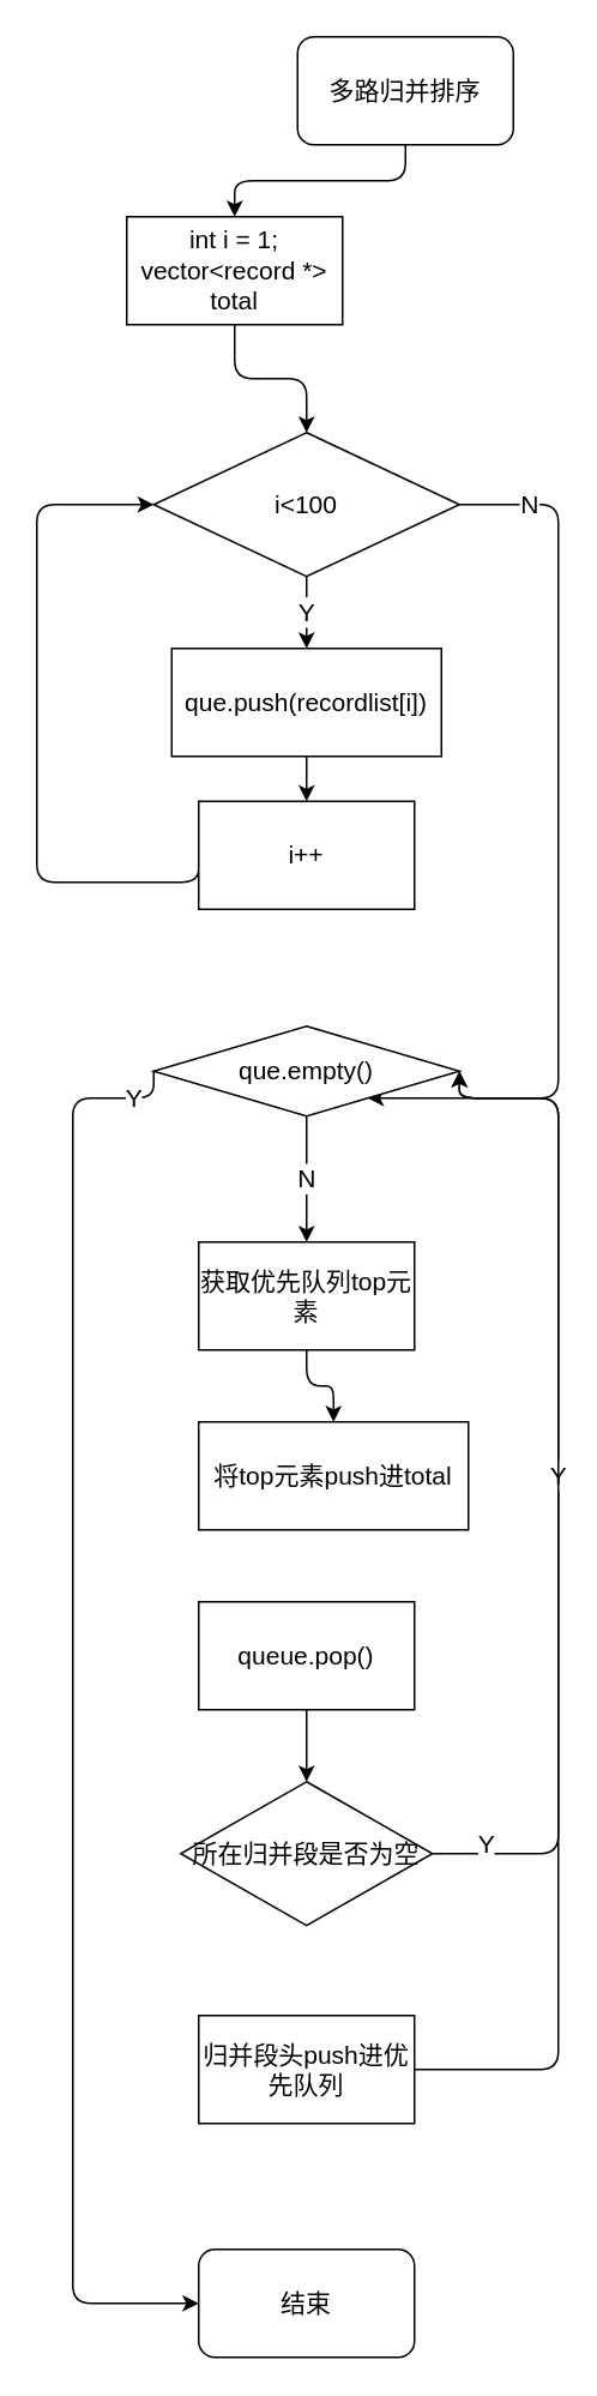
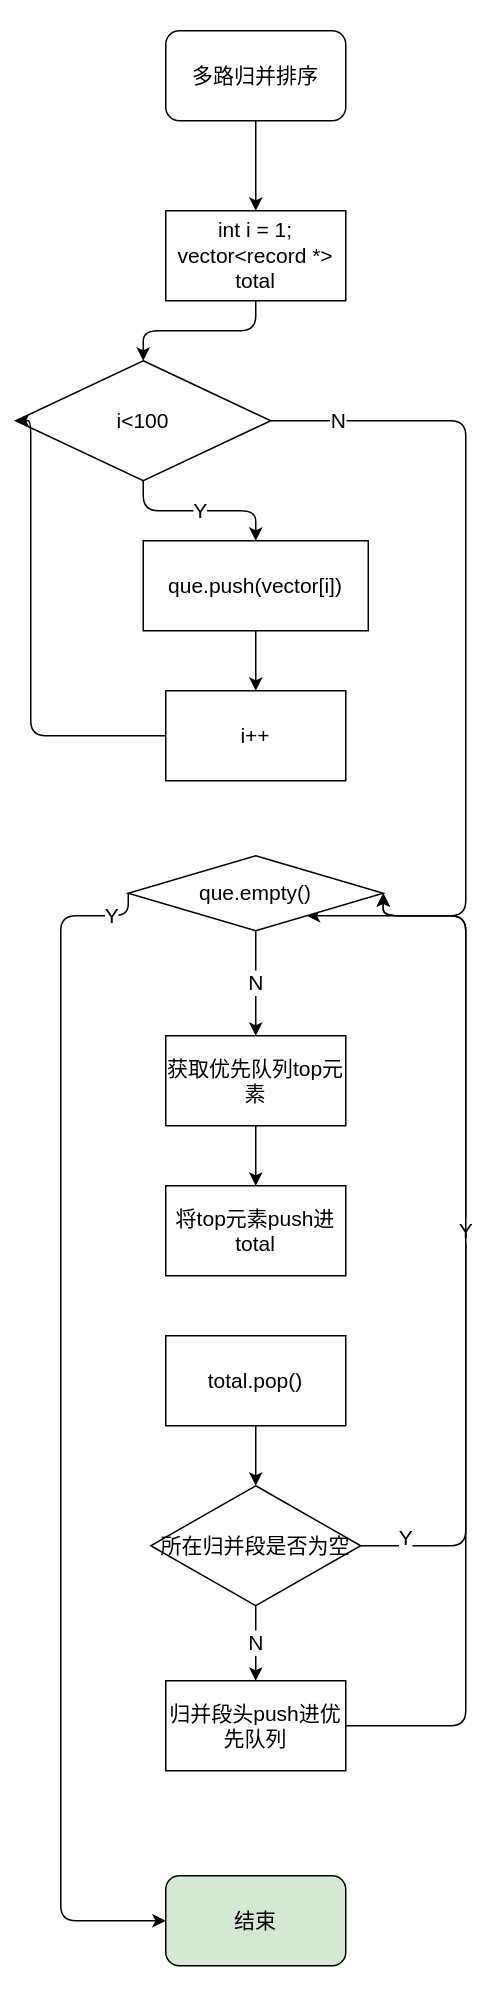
- <mxCell id="3" value="多路归并排序" style="rounded=1;whiteSpace=wrap;html=1;fontSize=14;" vertex="1" parent="1"><mxGeometry x="165" y="20" width="120" height="60" as="geometry" /></mxCell>
+ <mxCell id="3" value="多路归并排序" style="rounded=1;whiteSpace=wrap;html=1;fontSize=14;" vertex="1" parent="1"><mxGeometry x="110" y="20" width="120" height="60" as="geometry" /></mxCell>
- <mxCell id="5" value="int i = 1;&lt;br&gt;vector&amp;lt;record *&amp;gt;&lt;br&gt;total" style="rounded=0;whiteSpace=wrap;html=1;fontSize=14;" vertex="1" parent="1"><mxGeometry x="70" y="120" width="120" height="60" as="geometry" /></mxCell>
+ <mxCell id="5" value="int i = 1;&lt;br&gt;vector&amp;lt;record *&amp;gt;&lt;br&gt;total" style="rounded=0;whiteSpace=wrap;html=1;fontSize=14;" vertex="1" parent="1"><mxGeometry x="110" y="140" width="120" height="60" as="geometry" /></mxCell>
- <mxCell id="8" value="i&amp;lt;100" style="rhombus;whiteSpace=wrap;html=1;fontSize=14;" vertex="1" parent="1"><mxGeometry x="85" y="240" width="170" height="80" as="geometry" /></mxCell>
+ <mxCell id="8" value="i&amp;lt;100" style="rhombus;whiteSpace=wrap;html=1;fontSize=14;" vertex="1" parent="1"><mxGeometry x="10" y="240" width="170" height="80" as="geometry" /></mxCell>
- <mxCell id="10" value="que.push(recordlist[i])" style="rounded=0;whiteSpace=wrap;html=1;fontSize=14;" vertex="1" parent="1"><mxGeometry x="95" y="360" width="150" height="60" as="geometry" /></mxCell>
+ <mxCell id="10" value="que.push(vector[i])" style="rounded=0;whiteSpace=wrap;html=1;fontSize=14;" vertex="1" parent="1"><mxGeometry x="95" y="360" width="150" height="60" as="geometry" /></mxCell>
- <mxCell id="12" value="i++" style="rounded=0;whiteSpace=wrap;html=1;fontSize=14;" vertex="1" parent="1"><mxGeometry x="110" y="445" width="120" height="60" as="geometry" /></mxCell>
+ <mxCell id="12" value="i++" style="rounded=0;whiteSpace=wrap;html=1;fontSize=14;" vertex="1" parent="1"><mxGeometry x="110" y="460" width="120" height="60" as="geometry" /></mxCell>
- <mxCell id="20" value="将top元素push进total" style="rounded=0;whiteSpace=wrap;html=1;fontSize=14;" vertex="1" parent="1"><mxGeometry x="110" y="790" width="150" height="60" as="geometry" /></mxCell>
+ <mxCell id="20" value="将top元素push进total" style="rounded=0;whiteSpace=wrap;html=1;fontSize=14;" vertex="1" parent="1"><mxGeometry x="110" y="790" width="120" height="60" as="geometry" /></mxCell>
- <mxCell id="19" value="queue.pop()" style="rounded=0;whiteSpace=wrap;html=1;fontSize=14;" vertex="1" parent="1"><mxGeometry x="110" y="890" width="120" height="60" as="geometry" /></mxCell>
+ <mxCell id="19" value="total.pop()" style="rounded=0;whiteSpace=wrap;html=1;fontSize=14;" vertex="1" parent="1"><mxGeometry x="110" y="890" width="120" height="60" as="geometry" /></mxCell>
+ <mxCell id="21" value="N" style="edgeStyle=orthogonalEdgeStyle;html=1;exitX=0.5;exitY=1;exitDx=0;exitDy=0;fontSize=14;" edge="1" parent="1" source="23" target="25"><mxGeometry relative="1" as="geometry" /></mxCell>
- <mxCell id="26" value="结束" style="rounded=1;whiteSpace=wrap;html=1;fontSize=14;" vertex="1" parent="1"><mxGeometry x="110" y="1250" width="120" height="60" as="geometry" /></mxCell>
+ <mxCell id="26" value="结束" style="rounded=1;whiteSpace=wrap;html=1;fontSize=14;fillColor=#d5e8d4;" vertex="1" parent="1"><mxGeometry x="110" y="1250" width="120" height="60" as="geometry" /></mxCell>
